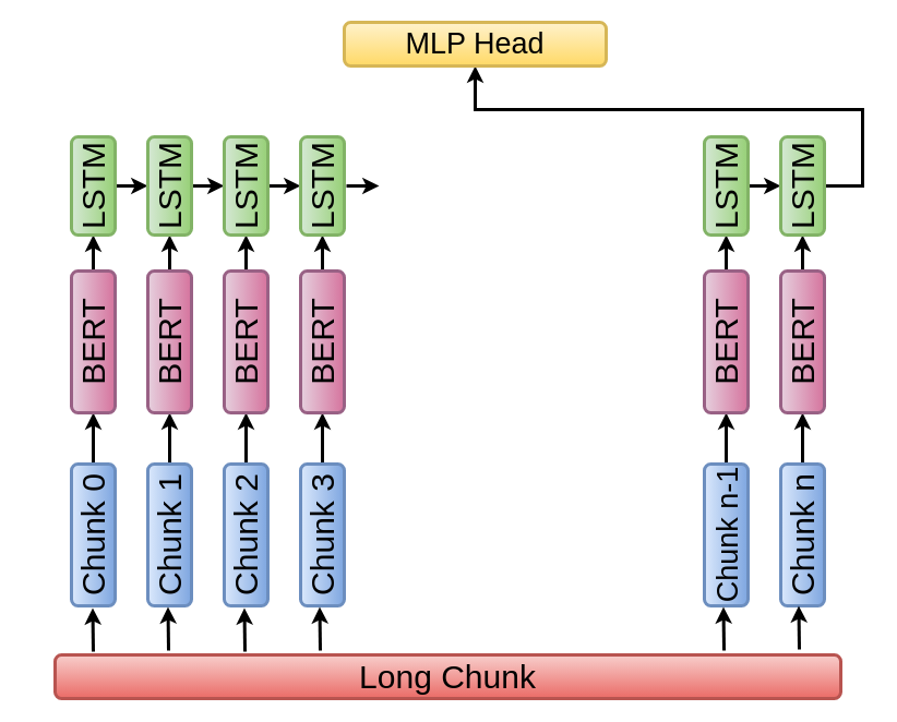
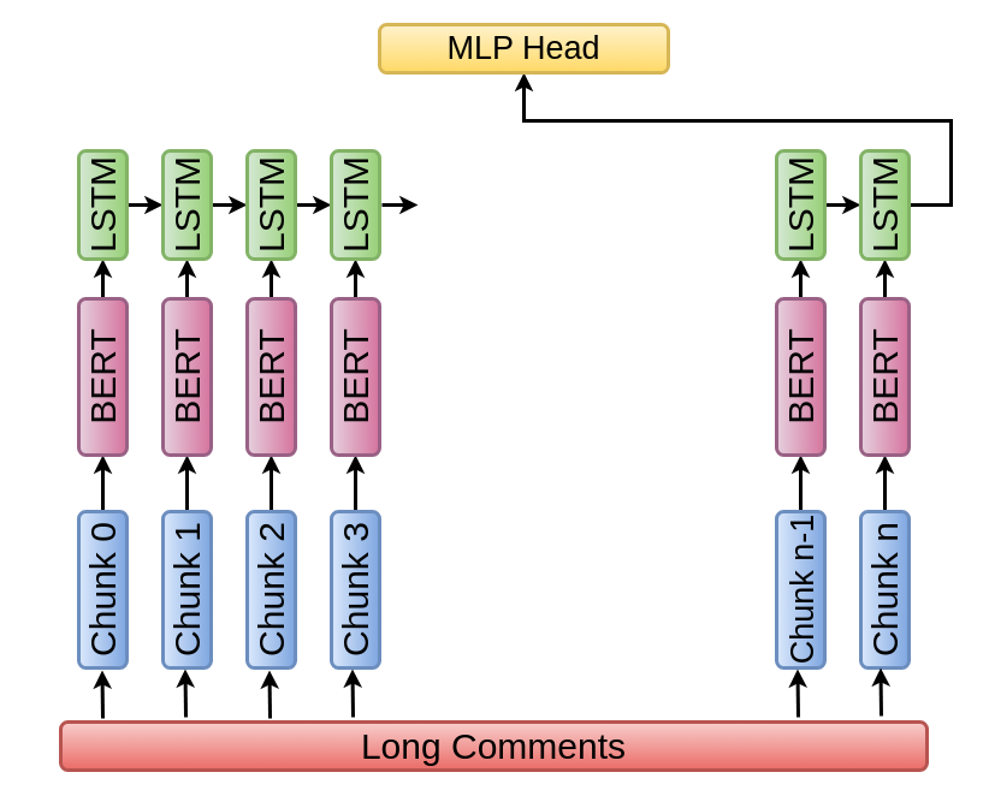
- <mxCell id="2" value="&lt;font style=&quot;font-size: 30px&quot;&gt;Long Chunk&lt;br&gt;&lt;/font&gt;" style="rounded=1;whiteSpace=wrap;html=1;strokeWidth=3;fillColor=#f8cecc;gradientColor=#ea6b66;strokeColor=#b85450;" vertex="1" parent="1"><mxGeometry x="50" y="600" width="720" height="40" as="geometry" /></mxCell>
+ <mxCell id="2" value="&lt;font style=&quot;font-size: 30px&quot;&gt;Long Comments&lt;br&gt;&lt;/font&gt;" style="rounded=1;whiteSpace=wrap;html=1;strokeWidth=3;fillColor=#f8cecc;gradientColor=#ea6b66;strokeColor=#b85450;" vertex="1" parent="1"><mxGeometry x="50" y="600" width="720" height="40" as="geometry" /></mxCell>
